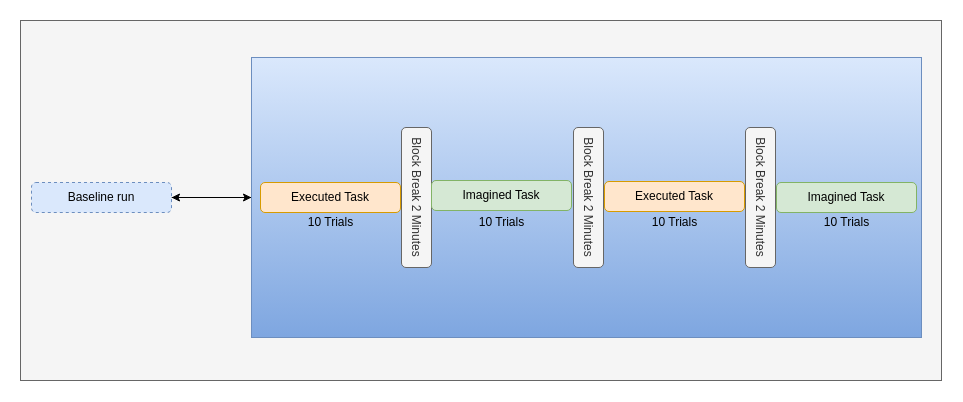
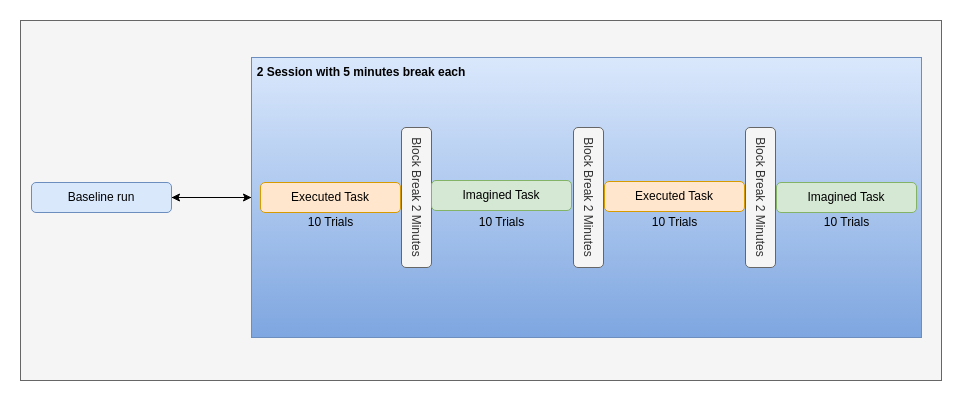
+ <mxCell id="18" value="2 Session with 5 minutes break each" style="text;html=1;strokeColor=none;fillColor=none;align=center;verticalAlign=middle;whiteSpace=wrap;rounded=0;fontStyle=1" vertex="1" parent="1"><mxGeometry x="251" y="57" width="220" height="30" as="geometry" /></mxCell>
- <mxCell id="6" value="Baseline run" style="rounded=1;whiteSpace=wrap;html=1;fillColor=#dae8fc;strokeColor=#6c8ebf;dashed=1;" parent="1" vertex="1"><mxGeometry x="31" y="182" width="140" height="30" as="geometry" /></mxCell>
+ <mxCell id="6" value="Baseline run" style="rounded=1;whiteSpace=wrap;html=1;fillColor=#dae8fc;strokeColor=#6c8ebf;" parent="1" vertex="1"><mxGeometry x="31" y="182" width="140" height="30" as="geometry" /></mxCell>
